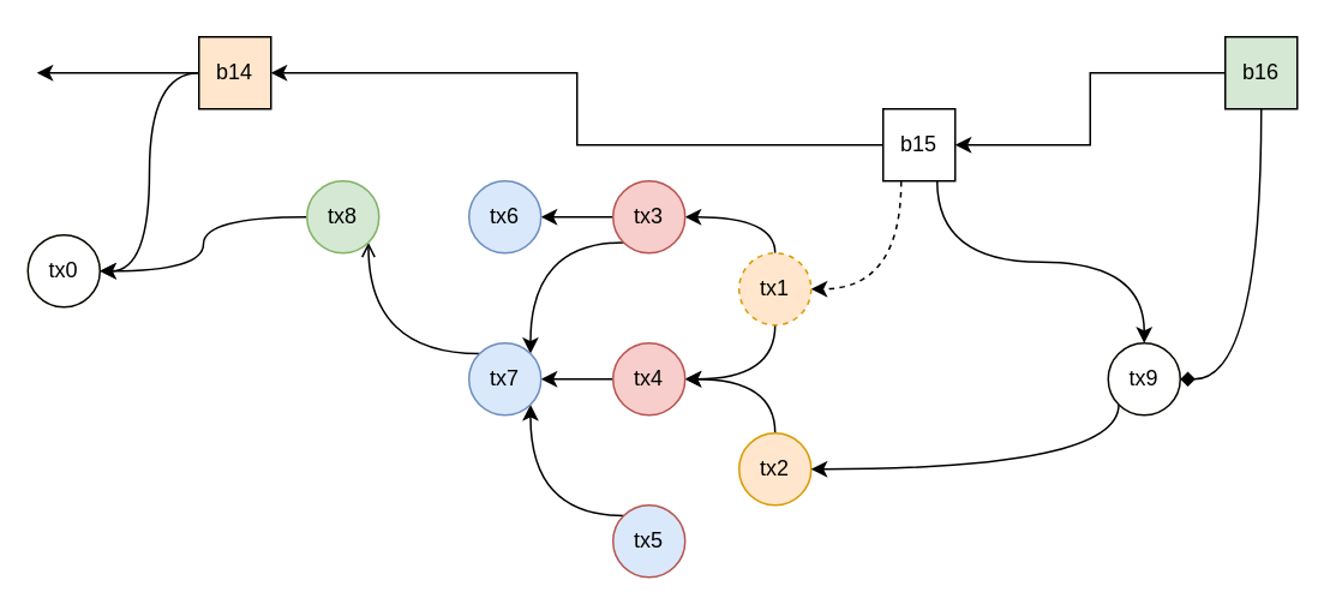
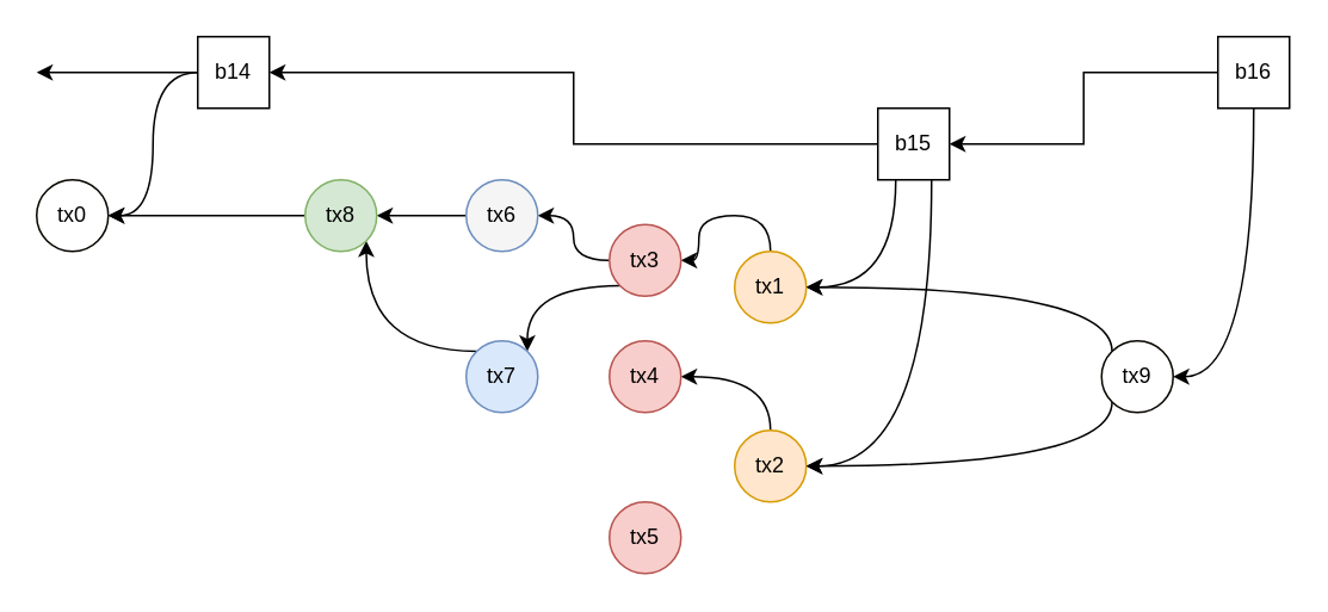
- <mxCell id="11" value="b14" style="whiteSpace=wrap;html=1;aspect=fixed;fontStyle=0;fillColor=#ffe6cc;" vertex="1" parent="1"><mxGeometry x="110" y="20" width="40" height="40" as="geometry" /></mxCell>
+ <mxCell id="11" value="b14" style="whiteSpace=wrap;html=1;aspect=fixed;fontStyle=0" vertex="1" parent="1"><mxGeometry x="110" y="20" width="40" height="40" as="geometry" /></mxCell>
- <mxCell id="8" value="b16" style="whiteSpace=wrap;html=1;aspect=fixed;fontStyle=0;fillColor=#d5e8d4;" vertex="1" parent="1"><mxGeometry x="680" y="20" width="40" height="40" as="geometry" /></mxCell>
+ <mxCell id="8" value="b16" style="whiteSpace=wrap;html=1;aspect=fixed;fontStyle=0" vertex="1" parent="1"><mxGeometry x="680" y="20" width="40" height="40" as="geometry" /></mxCell>
+ <mxCell id="24" value="" style="edgeStyle=orthogonalEdgeStyle;curved=1;rounded=0;orthogonalLoop=1;jettySize=auto;html=1;strokeWidth=1;fontColor=#000000;" edge="1" parent="1" source="25" target="29"><mxGeometry relative="1" as="geometry" /></mxCell>
- <mxCell id="25" value="tx6" style="ellipse;whiteSpace=wrap;html=1;aspect=fixed;rounded=0;shadow=0;labelBackgroundColor=none;strokeWidth=1;align=center;fillColor=#dae8fc;strokeColor=#6c8ebf;" vertex="1" parent="1"><mxGeometry x="260" y="100" width="40" height="40" as="geometry" /></mxCell>
+ <mxCell id="25" value="tx6" style="ellipse;whiteSpace=wrap;html=1;aspect=fixed;rounded=0;shadow=0;labelBackgroundColor=none;strokeWidth=1;align=center;fillColor=#f5f5f5;strokeColor=#6c8ebf;" vertex="1" parent="1"><mxGeometry x="260" y="100" width="40" height="40" as="geometry" /></mxCell>
- <mxCell id="19" value="tx3" style="ellipse;whiteSpace=wrap;html=1;aspect=fixed;rounded=0;shadow=0;labelBackgroundColor=none;strokeWidth=1;align=center;fillColor=#f8cecc;strokeColor=#b85450;" vertex="1" parent="1"><mxGeometry x="340" y="100" width="40" height="40" as="geometry" /></mxCell>
+ <mxCell id="19" value="tx3" style="ellipse;whiteSpace=wrap;html=1;aspect=fixed;rounded=0;shadow=0;labelBackgroundColor=none;strokeWidth=1;align=center;fillColor=#f8cecc;strokeColor=#b85450;" vertex="1" parent="1"><mxGeometry x="340" y="125" width="40" height="40" as="geometry" /></mxCell>
- <mxCell id="3" style="edgeStyle=orthogonalEdgeStyle;curved=1;rounded=0;orthogonalLoop=1;jettySize=auto;html=1;exitX=0.25;exitY=1;exitDx=0;exitDy=0;entryX=1;entryY=0.5;entryDx=0;entryDy=0;strokeWidth=1;fontColor=#000000;dashed=1;" edge="1" parent="1" source="5" target="14"><mxGeometry relative="1" as="geometry" /></mxCell>
+ <mxCell id="3" style="edgeStyle=orthogonalEdgeStyle;curved=1;rounded=0;orthogonalLoop=1;jettySize=auto;html=1;exitX=0.25;exitY=1;exitDx=0;exitDy=0;entryX=1;entryY=0.5;entryDx=0;entryDy=0;strokeWidth=1;fontColor=#000000;" edge="1" parent="1" source="5" target="14"><mxGeometry relative="1" as="geometry" /></mxCell>
- <mxCell id="4" style="edgeStyle=orthogonalEdgeStyle;curved=1;rounded=0;orthogonalLoop=1;jettySize=auto;html=1;exitX=0.75;exitY=1;exitDx=0;exitDy=0;strokeWidth=1;fontColor=#000000;" edge="1" parent="1" source="5" target="32"><mxGeometry relative="1" as="geometry" /></mxCell>
+ <mxCell id="4" style="edgeStyle=orthogonalEdgeStyle;curved=1;rounded=0;orthogonalLoop=1;jettySize=auto;html=1;exitX=0.75;exitY=1;exitDx=0;exitDy=0;entryX=1;entryY=0.5;entryDx=0;entryDy=0;strokeWidth=1;fontColor=#000000;" edge="1" parent="1" source="5" target="16"><mxGeometry relative="1" as="geometry" /></mxCell>
- <mxCell id="33" value="tx0" style="ellipse;whiteSpace=wrap;html=1;aspect=fixed;rounded=0;shadow=0;labelBackgroundColor=none;strokeWidth=1;align=center;fillColor=none;strokeColor=#0A0700;" vertex="1" parent="1"><mxGeometry x="15" y="130" width="40" height="40" as="geometry" /></mxCell>
+ <mxCell id="33" value="tx0" style="ellipse;whiteSpace=wrap;html=1;aspect=fixed;rounded=0;shadow=0;labelBackgroundColor=none;strokeWidth=1;align=center;fillColor=none;strokeColor=#0A0700;" vertex="1" parent="1"><mxGeometry x="20" y="100" width="40" height="40" as="geometry" /></mxCell>
- <mxCell id="14" value="tx1" style="ellipse;whiteSpace=wrap;html=1;aspect=fixed;rounded=0;shadow=0;labelBackgroundColor=none;strokeWidth=1;align=center;fillColor=#ffe6cc;strokeColor=#d79b00;dashed=1;" vertex="1" parent="1"><mxGeometry x="410" y="140" width="40" height="40" as="geometry" /></mxCell>
+ <mxCell id="14" value="tx1" style="ellipse;whiteSpace=wrap;html=1;aspect=fixed;rounded=0;shadow=0;labelBackgroundColor=none;strokeWidth=1;align=center;fillColor=#ffe6cc;strokeColor=#d79b00;" vertex="1" parent="1"><mxGeometry x="410" y="140" width="40" height="40" as="geometry" /></mxCell>
+ <mxCell id="30" style="edgeStyle=orthogonalEdgeStyle;curved=1;rounded=0;orthogonalLoop=1;jettySize=auto;html=1;entryX=1;entryY=0.5;entryDx=0;entryDy=0;exitX=0;exitY=0;exitDx=0;exitDy=0;" edge="1" parent="1" source="32" target="14"><mxGeometry relative="1" as="geometry"><Array as="points"><mxPoint x="621" y="160" /></Array></mxGeometry></mxCell>
- <mxCell id="26" style="edgeStyle=orthogonalEdgeStyle;curved=1;rounded=0;orthogonalLoop=1;jettySize=auto;html=1;exitX=0;exitY=0;exitDx=0;exitDy=0;entryX=1;entryY=1;entryDx=0;entryDy=0;strokeWidth=1;fontColor=#000000;endArrow=open;" edge="1" parent="1" source="27" target="29"><mxGeometry relative="1" as="geometry" /></mxCell>
+ <mxCell id="26" style="edgeStyle=orthogonalEdgeStyle;curved=1;rounded=0;orthogonalLoop=1;jettySize=auto;html=1;exitX=0;exitY=0;exitDx=0;exitDy=0;entryX=1;entryY=1;entryDx=0;entryDy=0;strokeWidth=1;fontColor=#000000;" edge="1" parent="1" source="27" target="29"><mxGeometry relative="1" as="geometry" /></mxCell>
- <mxCell id="7" style="edgeStyle=orthogonalEdgeStyle;rounded=0;orthogonalLoop=1;jettySize=auto;html=1;entryX=1;entryY=0.5;entryDx=0;entryDy=0;curved=1;exitX=0.5;exitY=1;exitDx=0;exitDy=0;endArrow=diamond;" edge="1" parent="1" source="8" target="32"><mxGeometry relative="1" as="geometry" /></mxCell>
+ <mxCell id="7" style="edgeStyle=orthogonalEdgeStyle;rounded=0;orthogonalLoop=1;jettySize=auto;html=1;entryX=1;entryY=0.5;entryDx=0;entryDy=0;curved=1;exitX=0.5;exitY=1;exitDx=0;exitDy=0;" edge="1" parent="1" source="8" target="32"><mxGeometry relative="1" as="geometry" /></mxCell>
- <mxCell id="13" style="edgeStyle=orthogonalEdgeStyle;curved=1;rounded=0;orthogonalLoop=1;jettySize=auto;html=1;exitX=0.5;exitY=1;exitDx=0;exitDy=0;entryX=1;entryY=0.5;entryDx=0;entryDy=0;strokeWidth=1;fontColor=#000000;" edge="1" parent="1" source="14" target="21"><mxGeometry relative="1" as="geometry" /></mxCell>
- <mxCell id="20" style="edgeStyle=orthogonalEdgeStyle;curved=1;rounded=0;orthogonalLoop=1;jettySize=auto;html=1;exitX=0;exitY=0.5;exitDx=0;exitDy=0;entryX=1;entryY=0.5;entryDx=0;entryDy=0;strokeWidth=1;fontColor=#000000;" edge="1" parent="1" source="21" target="27"><mxGeometry relative="1" as="geometry" /></mxCell>
- <mxCell id="22" style="edgeStyle=orthogonalEdgeStyle;curved=1;rounded=0;orthogonalLoop=1;jettySize=auto;html=1;exitX=0;exitY=0;exitDx=0;exitDy=0;entryX=1;entryY=1;entryDx=0;entryDy=0;strokeWidth=1;fontColor=#000000;" edge="1" parent="1" source="23" target="27"><mxGeometry relative="1" as="geometry" /></mxCell>
- <mxCell id="23" value="tx5" style="ellipse;whiteSpace=wrap;html=1;aspect=fixed;rounded=0;shadow=0;labelBackgroundColor=none;strokeWidth=1;align=center;fillColor=#dae8fc;strokeColor=#b85450;" vertex="1" parent="1"><mxGeometry x="340" y="280" width="40" height="40" as="geometry" /></mxCell>
+ <mxCell id="23" value="tx5" style="ellipse;whiteSpace=wrap;html=1;aspect=fixed;rounded=0;shadow=0;labelBackgroundColor=none;strokeWidth=1;align=center;fillColor=#f8cecc;strokeColor=#b85450;" vertex="1" parent="1"><mxGeometry x="340" y="280" width="40" height="40" as="geometry" /></mxCell>
